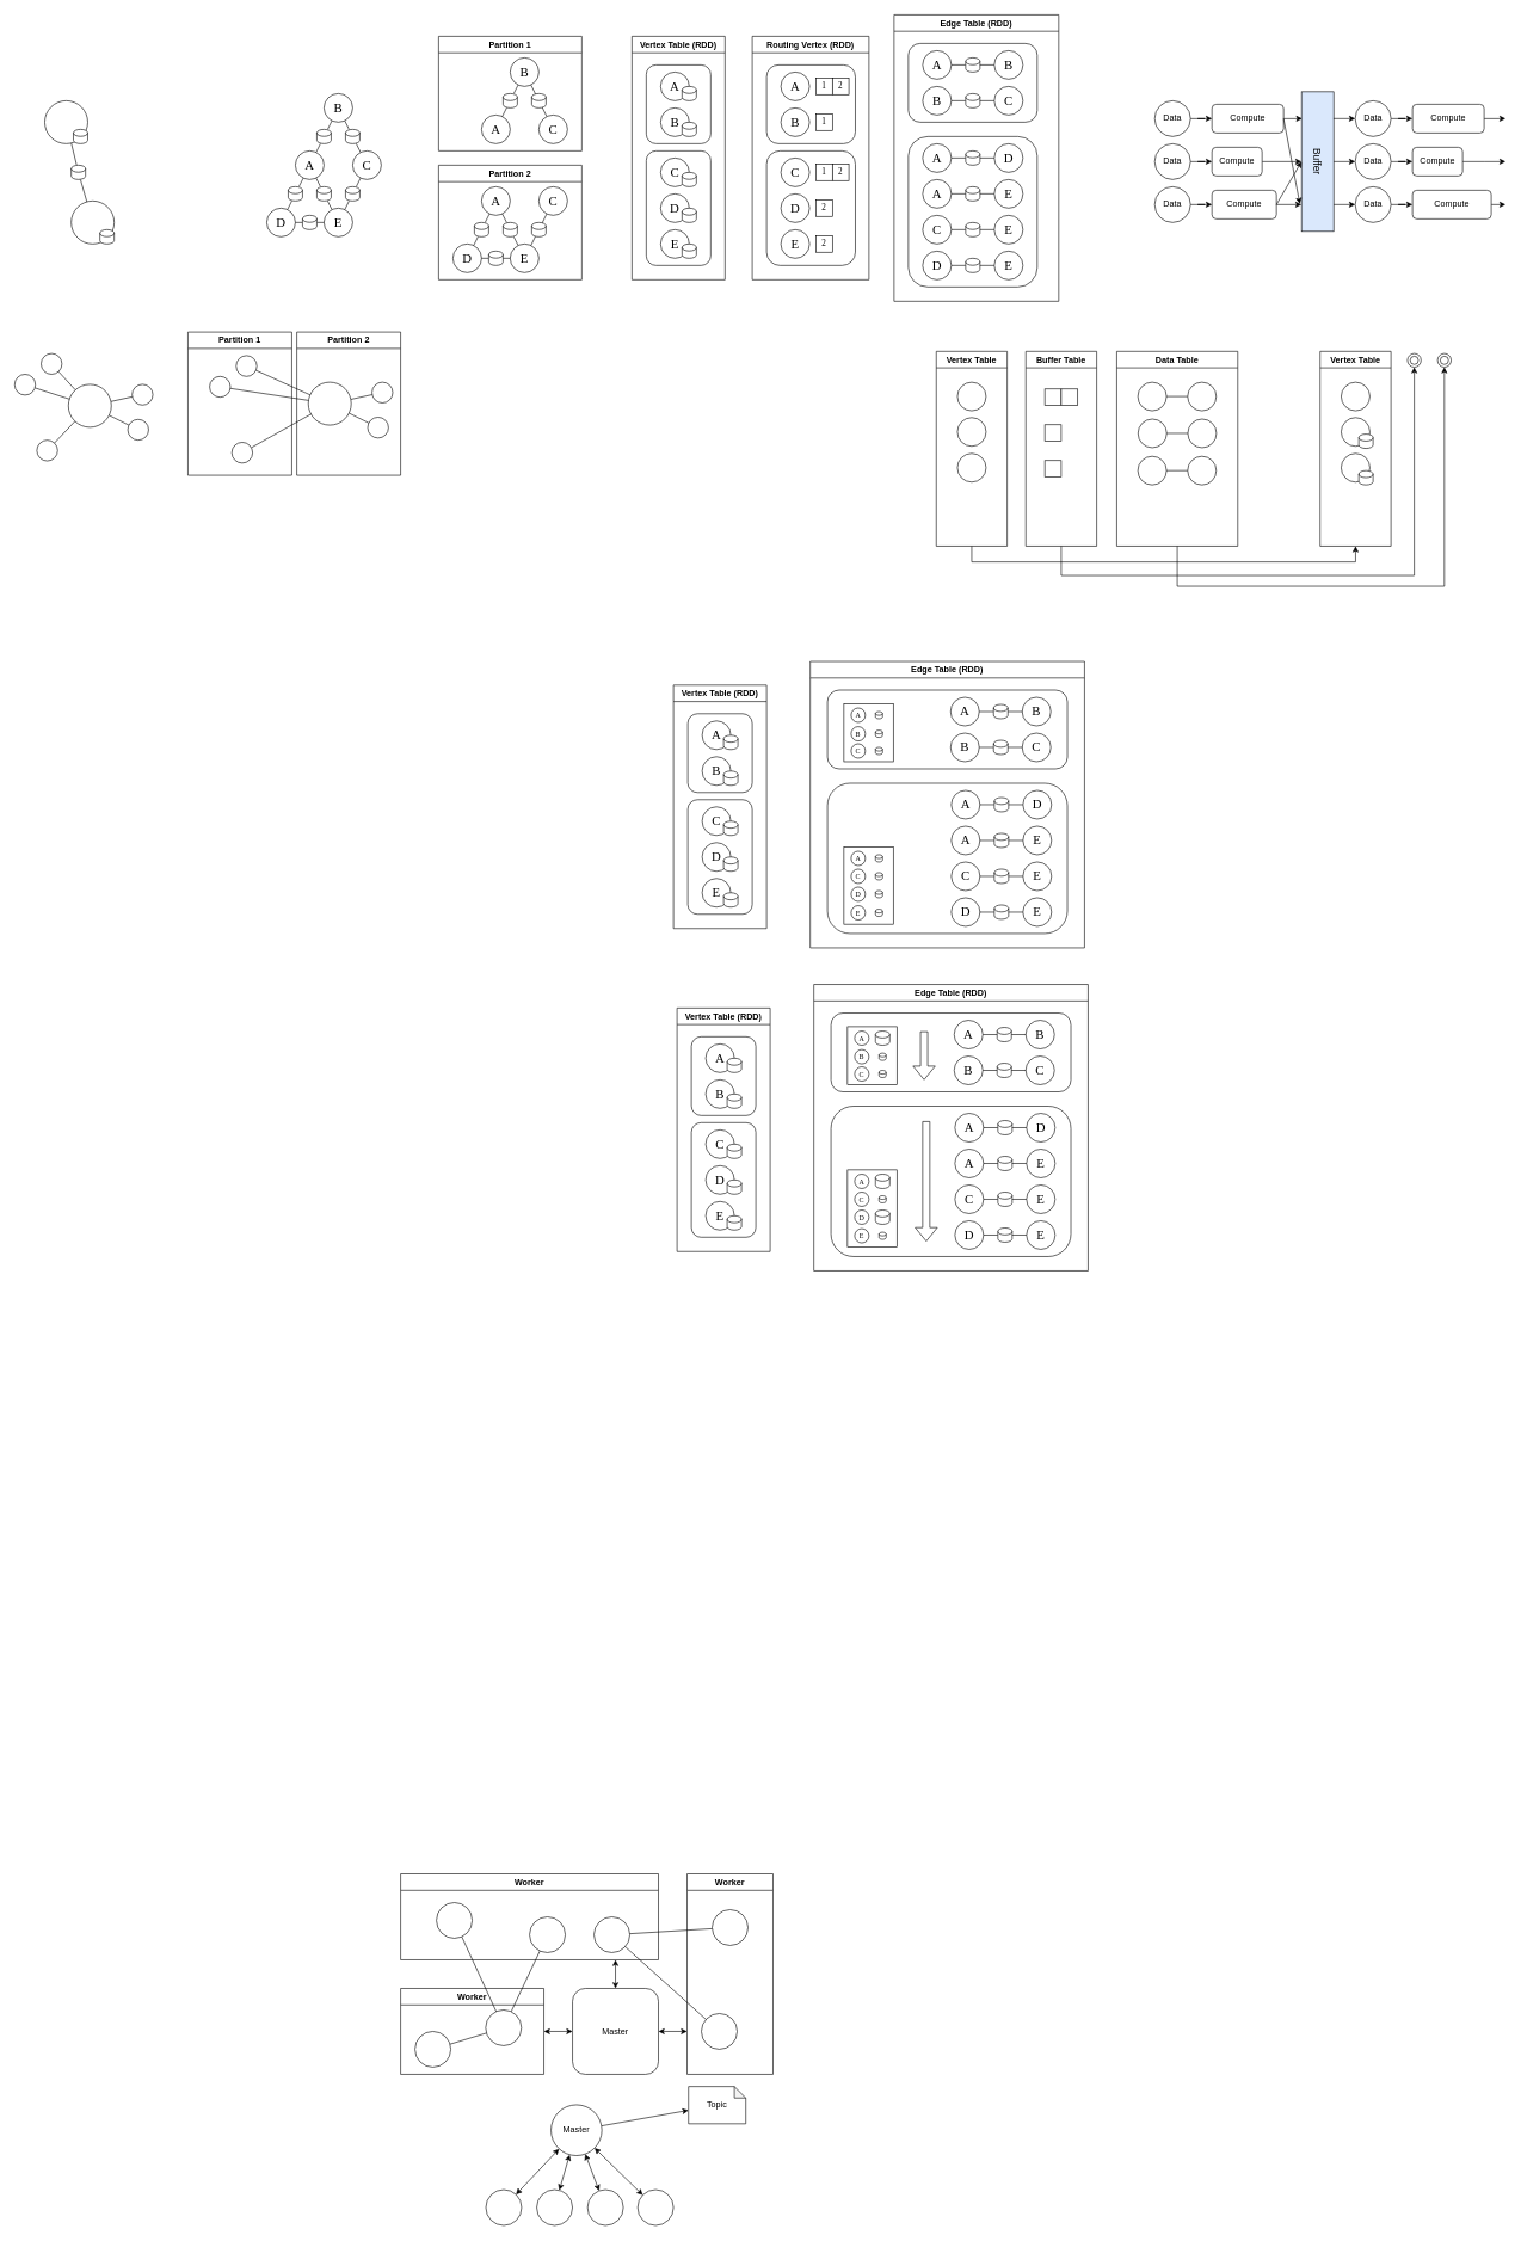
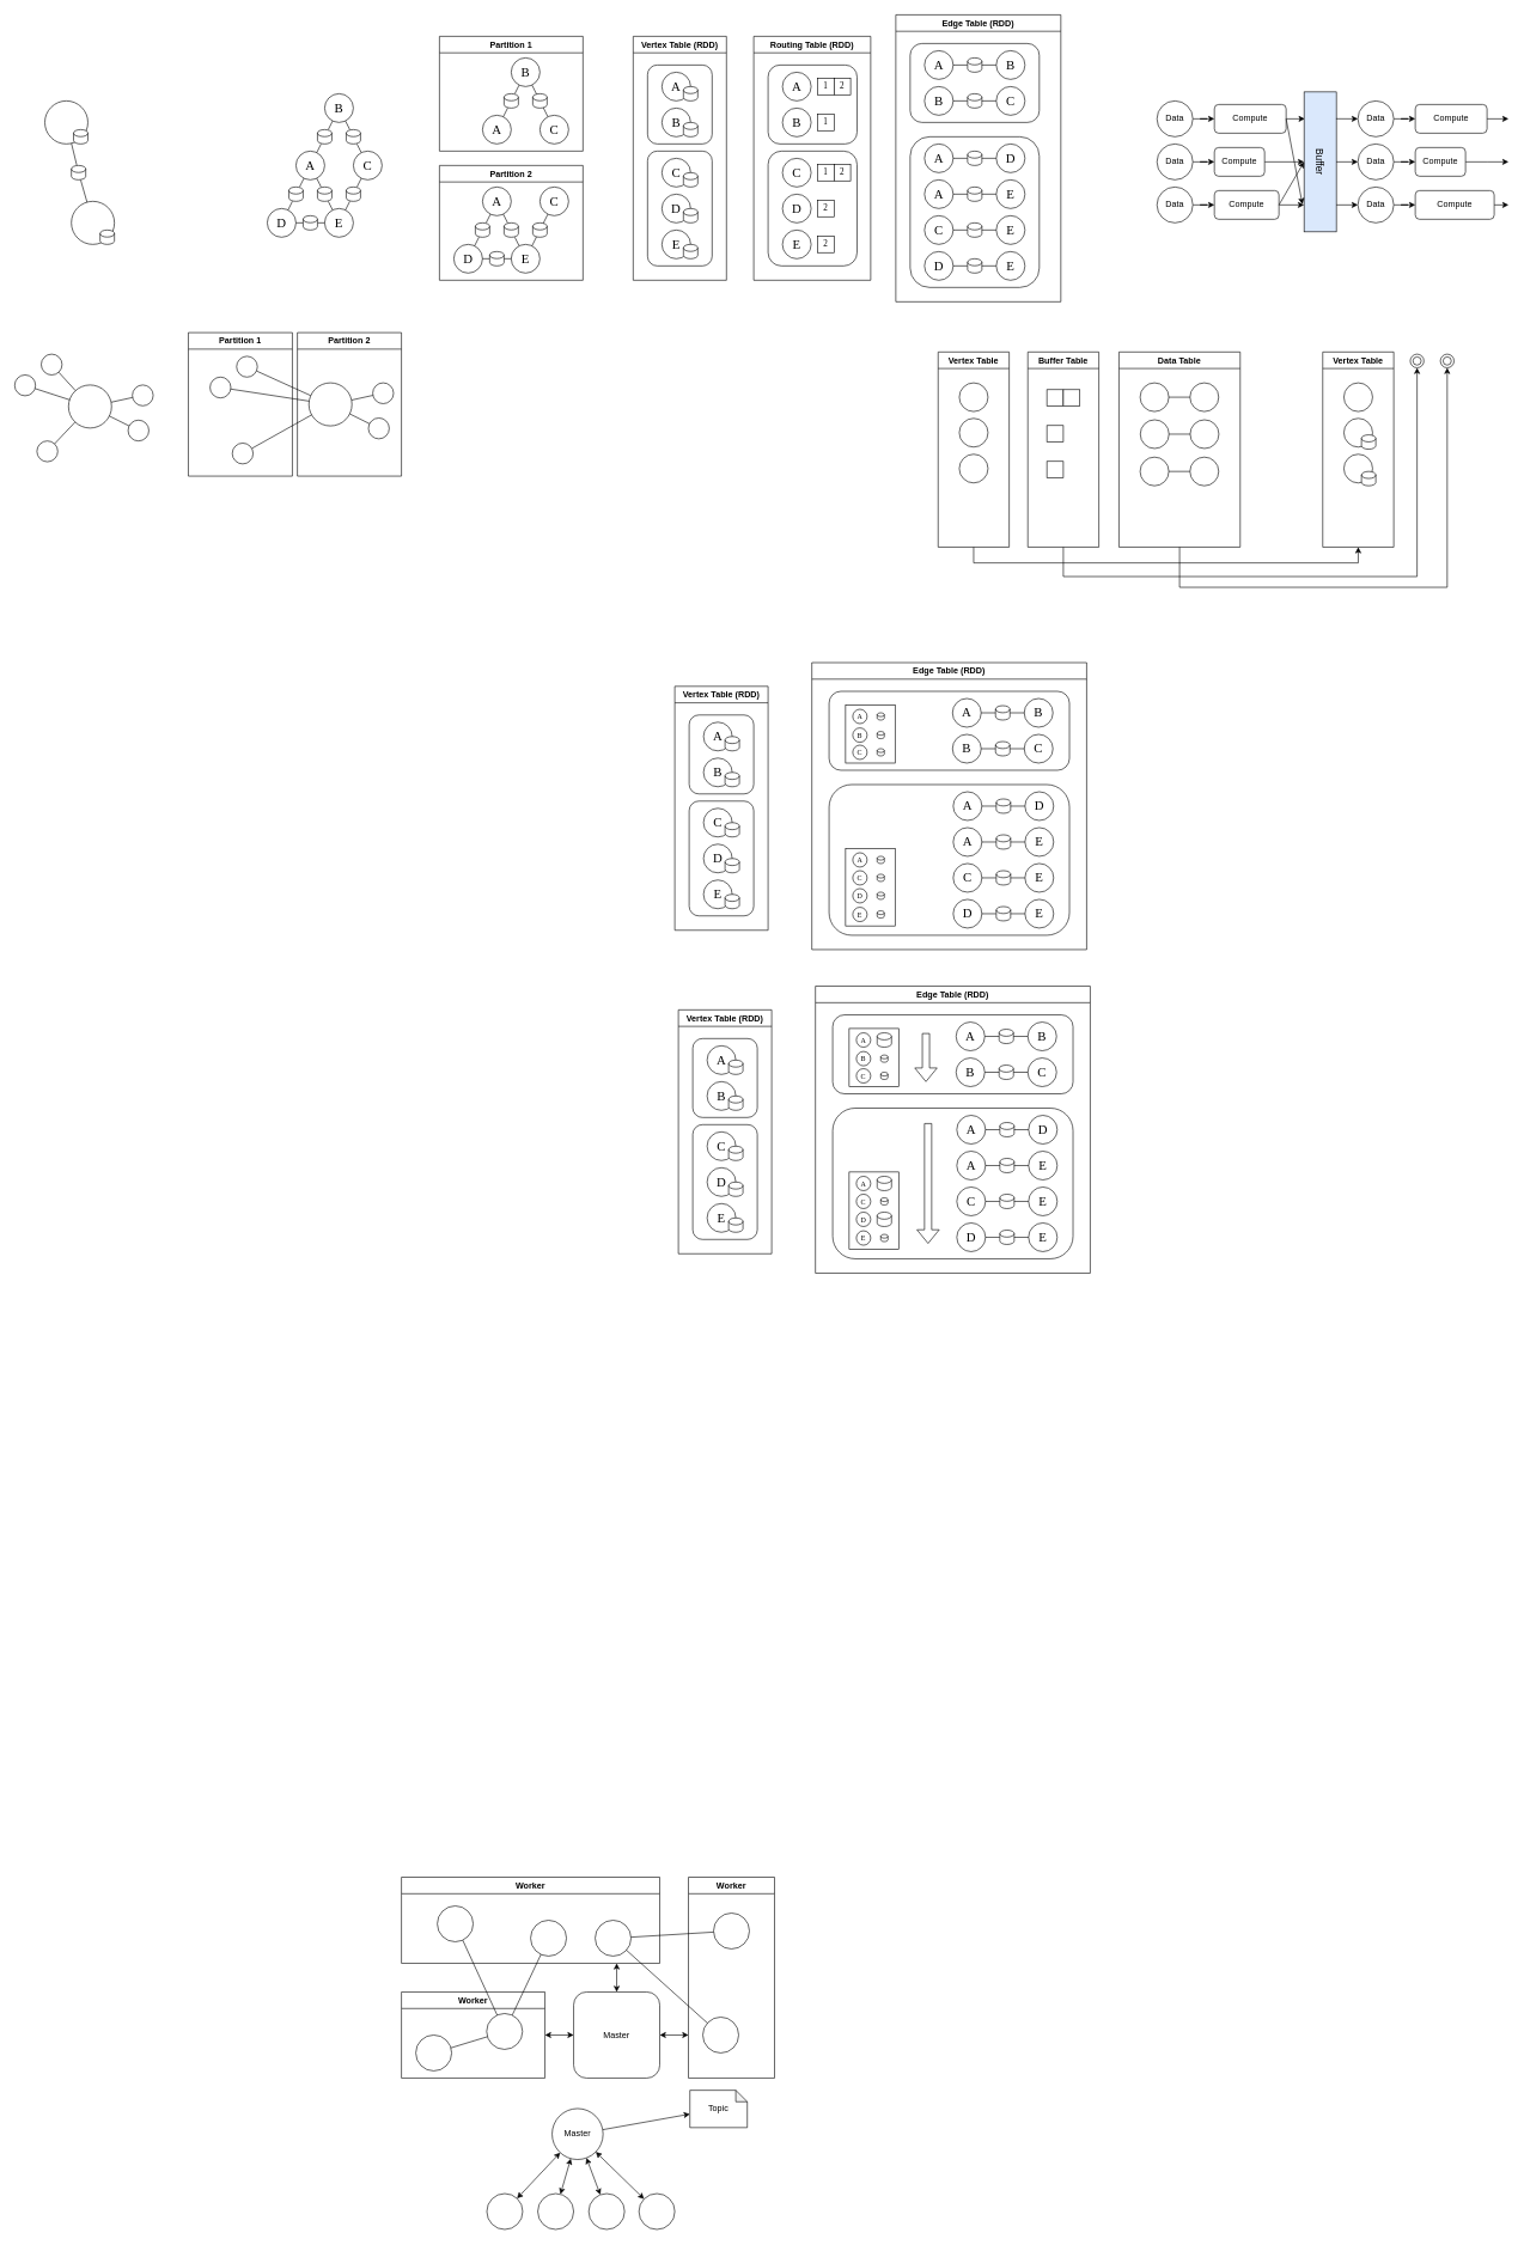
- <mxCell id="102" value="Routing Vertex (RDD)" style="swimlane;whiteSpace=wrap;html=1;" parent="1" vertex="1"><mxGeometry x="1050" y="50" width="163" height="340" as="geometry" /></mxCell>
+ <mxCell id="102" value="Routing Table (RDD)" style="swimlane;whiteSpace=wrap;html=1;" parent="1" vertex="1"><mxGeometry x="1050" y="50" width="163" height="340" as="geometry" /></mxCell>
